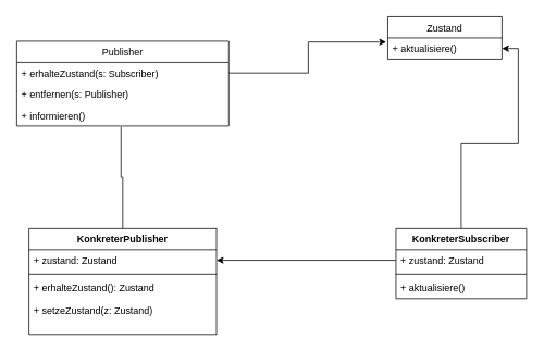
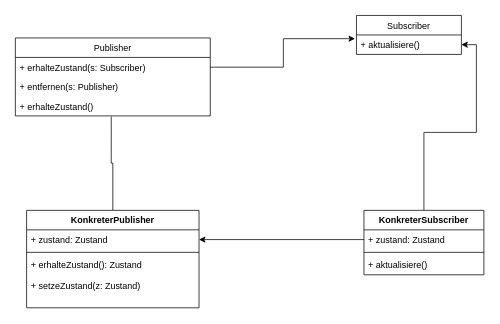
- <mxCell id="11" value="Zustand" style="swimlane;fontStyle=0;childLayout=stackLayout;horizontal=1;startSize=26;fillColor=none;horizontalStack=0;resizeParent=1;resizeParentMax=0;resizeLast=0;collapsible=1;marginBottom=0;" vertex="1" parent="1"><mxGeometry x="475" y="20" width="140" height="52" as="geometry" /></mxCell>
+ <mxCell id="11" value="Subscriber" style="swimlane;fontStyle=0;childLayout=stackLayout;horizontal=1;startSize=26;fillColor=none;horizontalStack=0;resizeParent=1;resizeParentMax=0;resizeLast=0;collapsible=1;marginBottom=0;" vertex="1" parent="1"><mxGeometry x="475" y="20" width="140" height="52" as="geometry" /></mxCell>
- <mxCell id="5" value="+ informieren()" style="text;strokeColor=none;fillColor=none;align=left;verticalAlign=top;spacingLeft=4;spacingRight=4;overflow=hidden;rotatable=0;points=[[0,0.5],[1,0.5]];portConstraint=eastwest;" vertex="1" parent="2"><mxGeometry y="78" width="260" height="26" as="geometry" /></mxCell>
+ <mxCell id="5" value="+ erhalteZustand()" style="text;strokeColor=none;fillColor=none;align=left;verticalAlign=top;spacingLeft=4;spacingRight=4;overflow=hidden;rotatable=0;points=[[0,0.5],[1,0.5]];portConstraint=eastwest;" vertex="1" parent="2"><mxGeometry y="78" width="260" height="26" as="geometry" /></mxCell>
